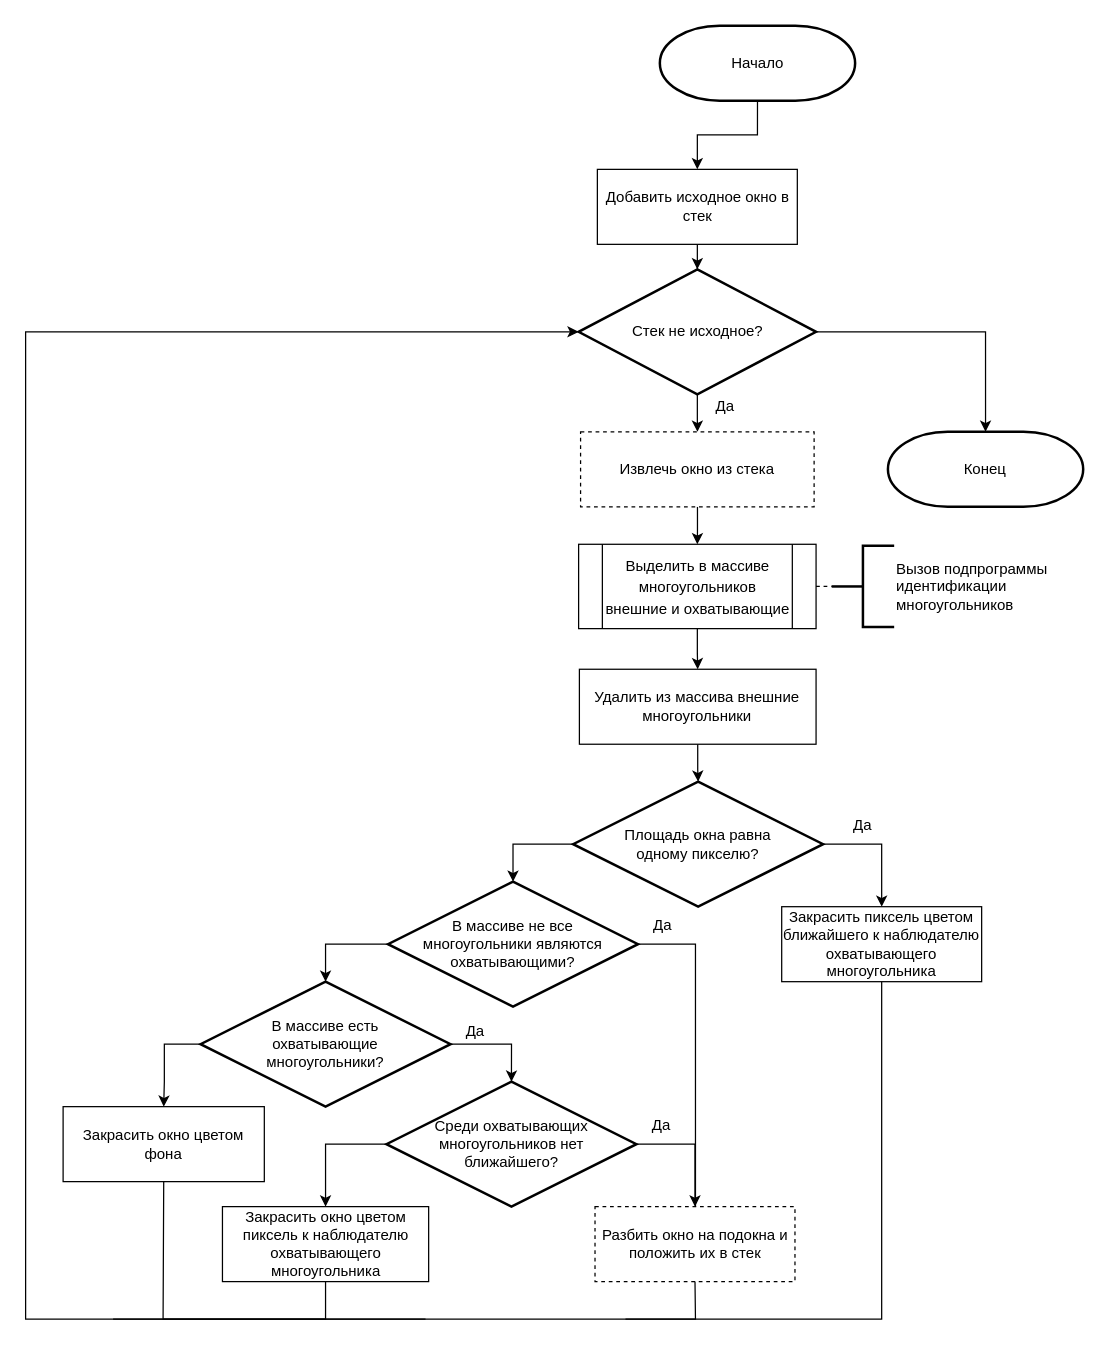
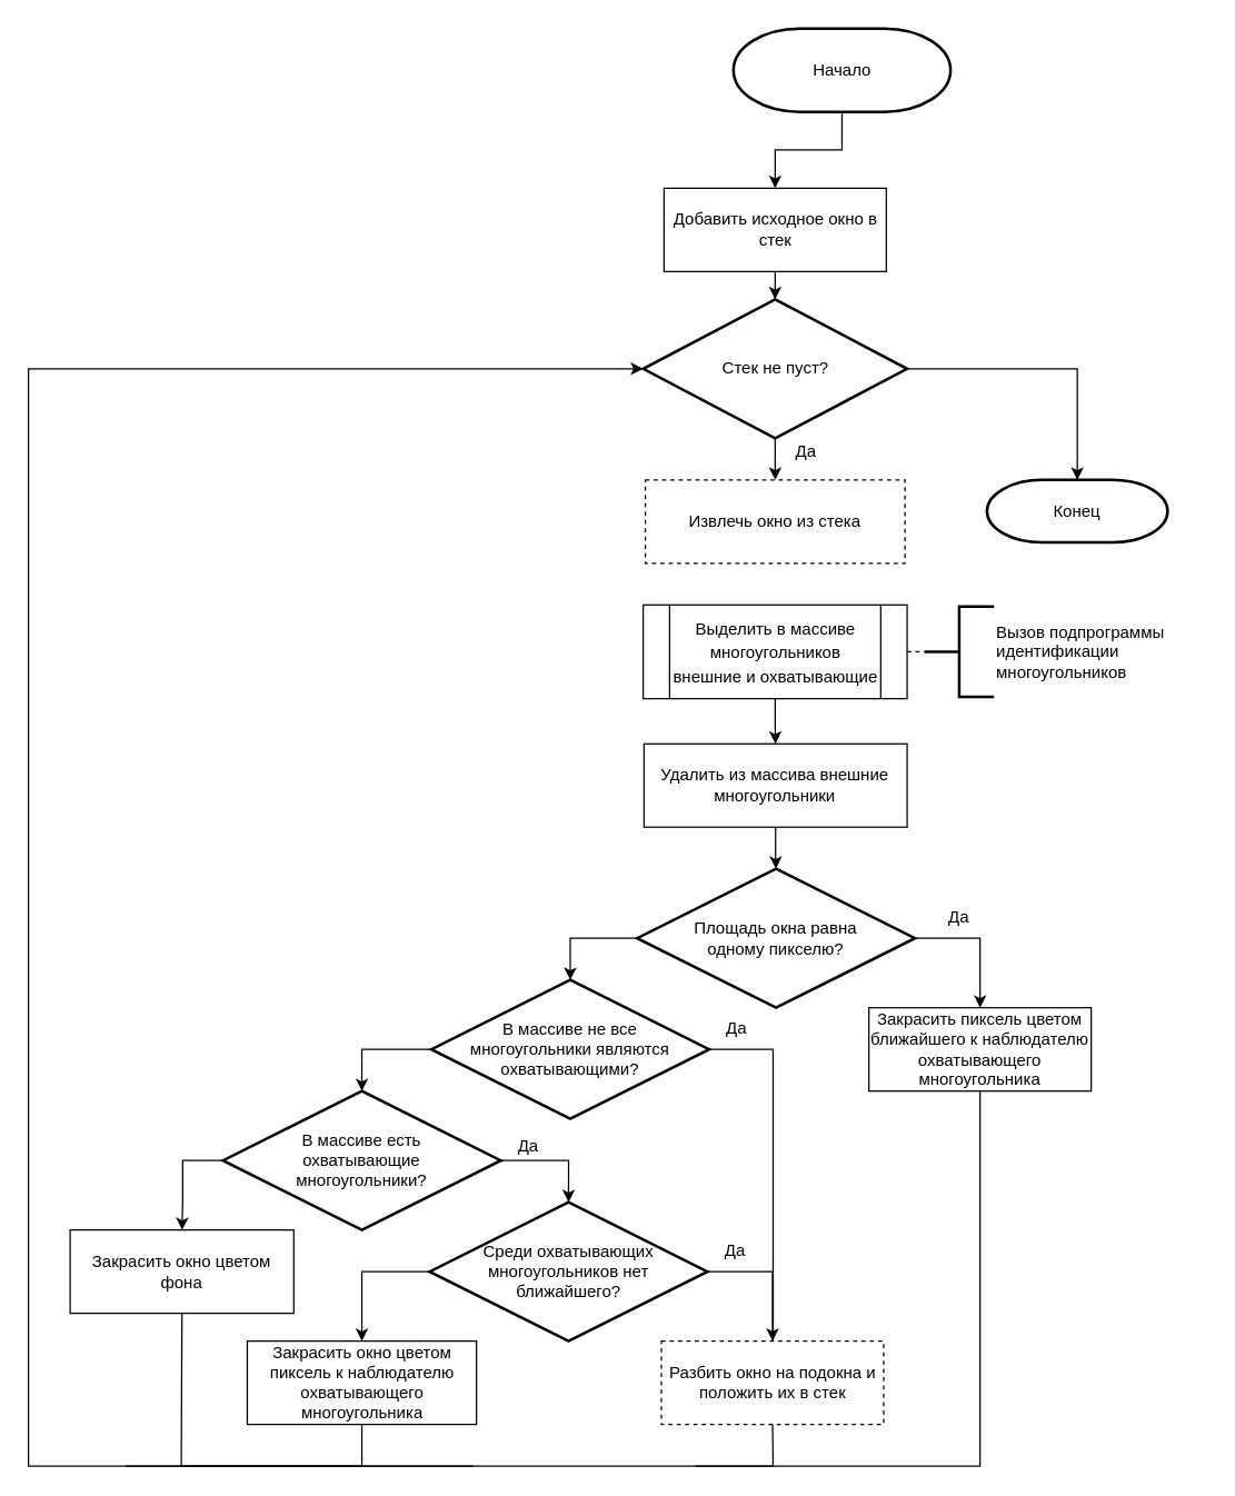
- <mxCell id="5" value="Стек не исходное?" style="strokeWidth=2;html=1;shape=mxgraph.flowchart.decision;whiteSpace=wrap;" parent="1" vertex="1"><mxGeometry x="462.5" y="215" width="190" height="100" as="geometry" /></mxCell>
+ <mxCell id="5" value="Стек не пуст?" style="strokeWidth=2;html=1;shape=mxgraph.flowchart.decision;whiteSpace=wrap;" parent="1" vertex="1"><mxGeometry x="462.5" y="215" width="190" height="100" as="geometry" /></mxCell>
- <mxCell id="37" value="Конец" style="strokeWidth=2;html=1;shape=mxgraph.flowchart.terminator;whiteSpace=wrap;" parent="1" vertex="1"><mxGeometry x="710" y="345" width="156.25" height="60" as="geometry" /></mxCell>
+ <mxCell id="37" value="Конец" style="strokeWidth=2;html=1;shape=mxgraph.flowchart.terminator;whiteSpace=wrap;" parent="1" vertex="1"><mxGeometry x="710" y="345" width="130" height="45" as="geometry" /></mxCell>
- <mxCell id="20" value="" style="edgeStyle=orthogonalEdgeStyle;rounded=0;orthogonalLoop=1;jettySize=auto;html=1;" parent="1" source="21" target="15" edge="1"><mxGeometry relative="1" as="geometry" /></mxCell>
